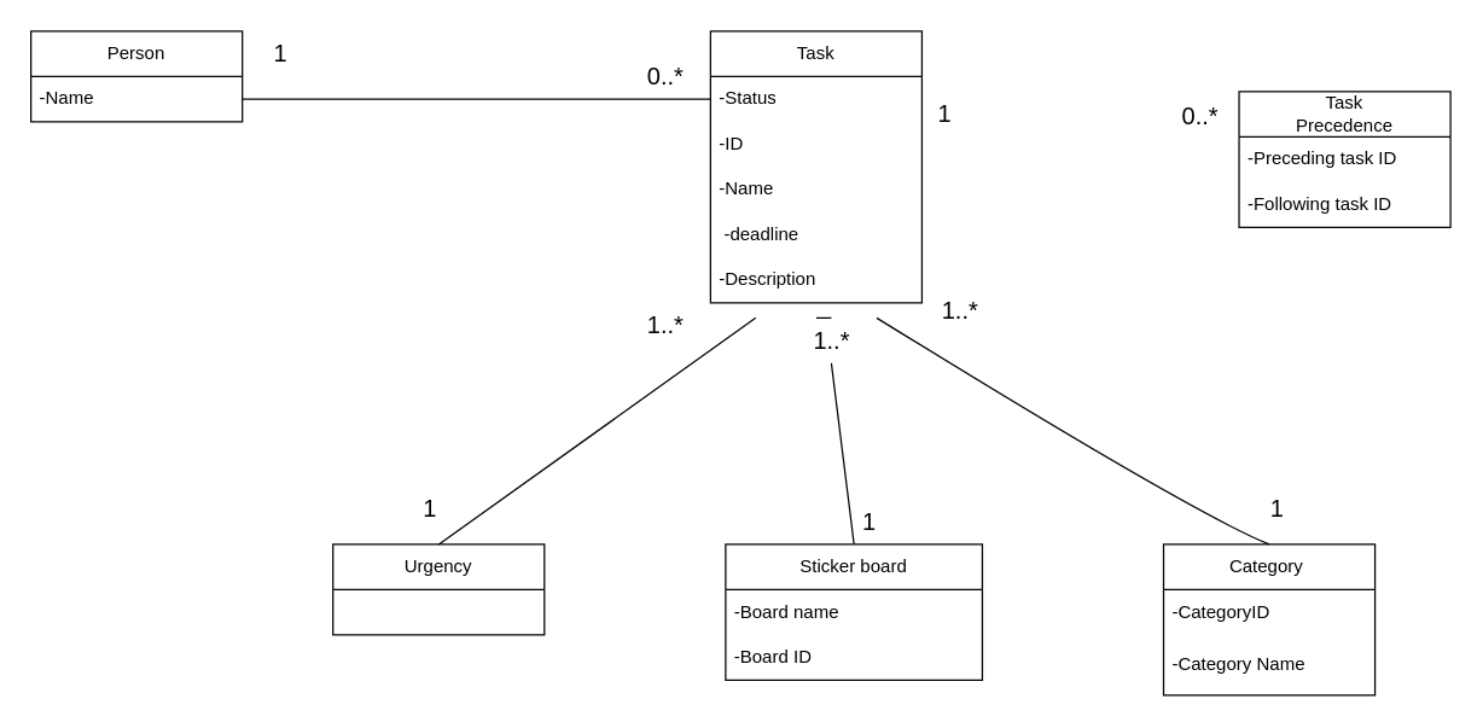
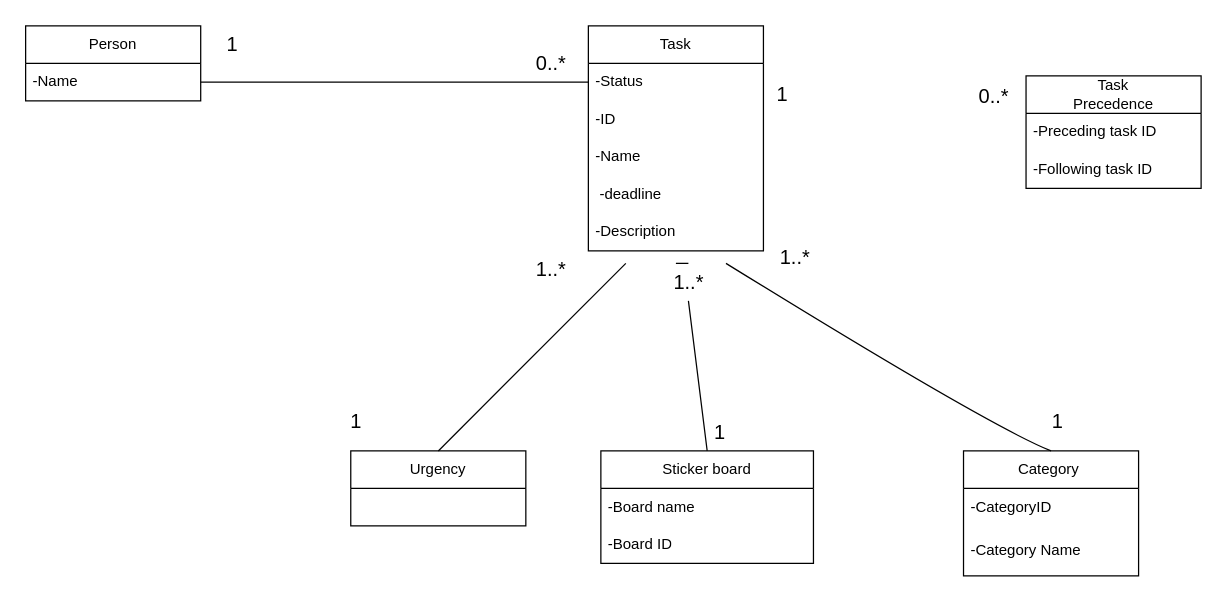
- <mxCell id="10" value="Urgency" style="swimlane;fontStyle=0;childLayout=stackLayout;horizontal=1;startSize=30;horizontalStack=0;resizeParent=1;resizeParentMax=0;resizeLast=0;collapsible=1;marginBottom=0;whiteSpace=wrap;html=1;" parent="1" vertex="1"><mxGeometry x="220" y="360" width="140" height="60" as="geometry" /></mxCell>
+ <mxCell id="10" value="Urgency" style="swimlane;fontStyle=0;childLayout=stackLayout;horizontal=1;startSize=30;horizontalStack=0;resizeParent=1;resizeParentMax=0;resizeLast=0;collapsible=1;marginBottom=0;whiteSpace=wrap;html=1;" parent="1" vertex="1"><mxGeometry x="280" y="360" width="140" height="60" as="geometry" /></mxCell>
